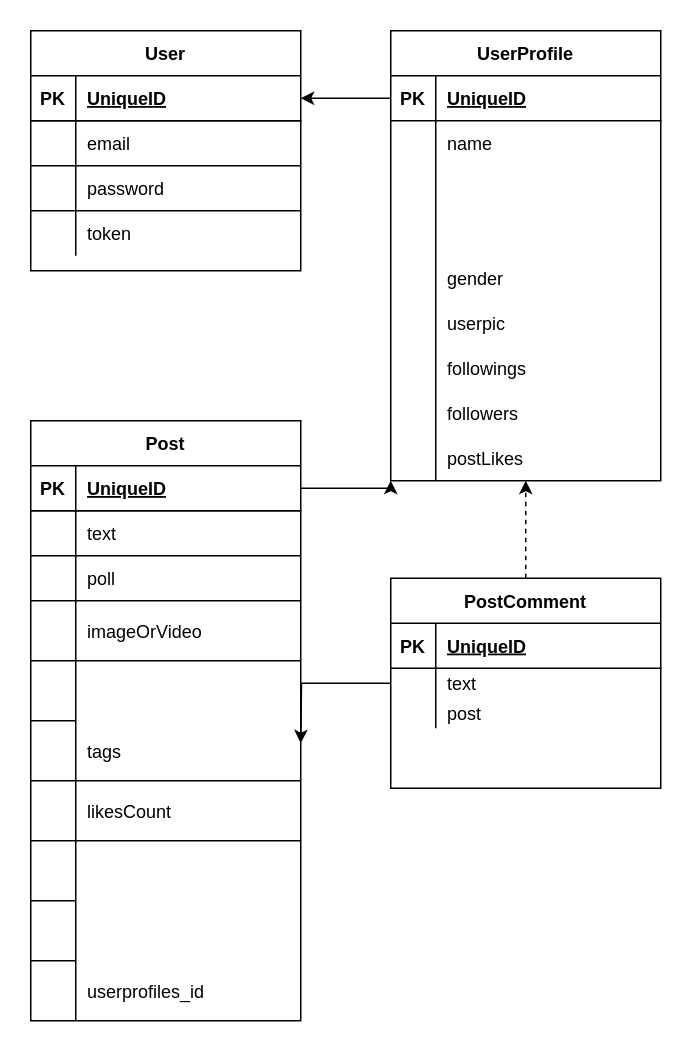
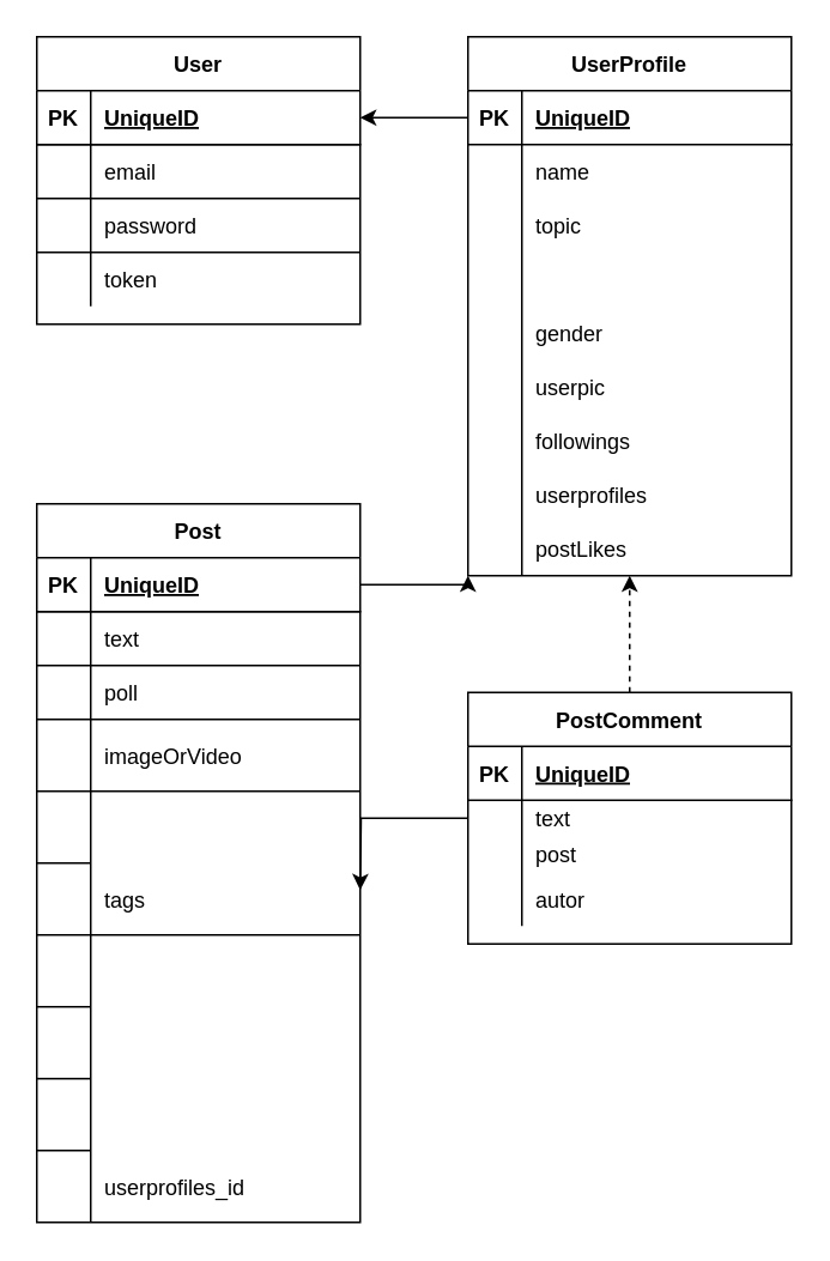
+ <mxCell id="15" value="topic" style="shape=partialRectangle;connectable=0;fillColor=none;top=0;left=0;bottom=0;right=0;align=left;spacingLeft=6;overflow=hidden;" vertex="1" parent="13"><mxGeometry x="30" width="150" height="30" as="geometry" /></mxCell>
- <mxCell id="29" value="followers" style="shape=partialRectangle;connectable=0;fillColor=none;top=0;left=0;bottom=0;right=0;align=left;spacingLeft=6;overflow=hidden;" vertex="1" parent="27"><mxGeometry x="30" width="150" height="30" as="geometry" /></mxCell>
+ <mxCell id="29" value="userprofiles" style="shape=partialRectangle;connectable=0;fillColor=none;top=0;left=0;bottom=0;right=0;align=left;spacingLeft=6;overflow=hidden;" vertex="1" parent="27"><mxGeometry x="30" width="150" height="30" as="geometry" /></mxCell>
+ <mxCell id="86" value="autor" style="shape=partialRectangle;connectable=0;fillColor=none;top=0;left=0;bottom=0;right=0;align=left;spacingLeft=6;overflow=hidden;" vertex="1" parent="84"><mxGeometry x="30" width="150" height="30" as="geometry" /></mxCell>
- <mxCell id="66" value="likesCount" style="shape=partialRectangle;connectable=0;fillColor=none;top=0;left=0;bottom=0;right=0;align=left;spacingLeft=6;overflow=hidden;" vertex="1" parent="64"><mxGeometry x="30" width="150" height="40" as="geometry" /></mxCell>
